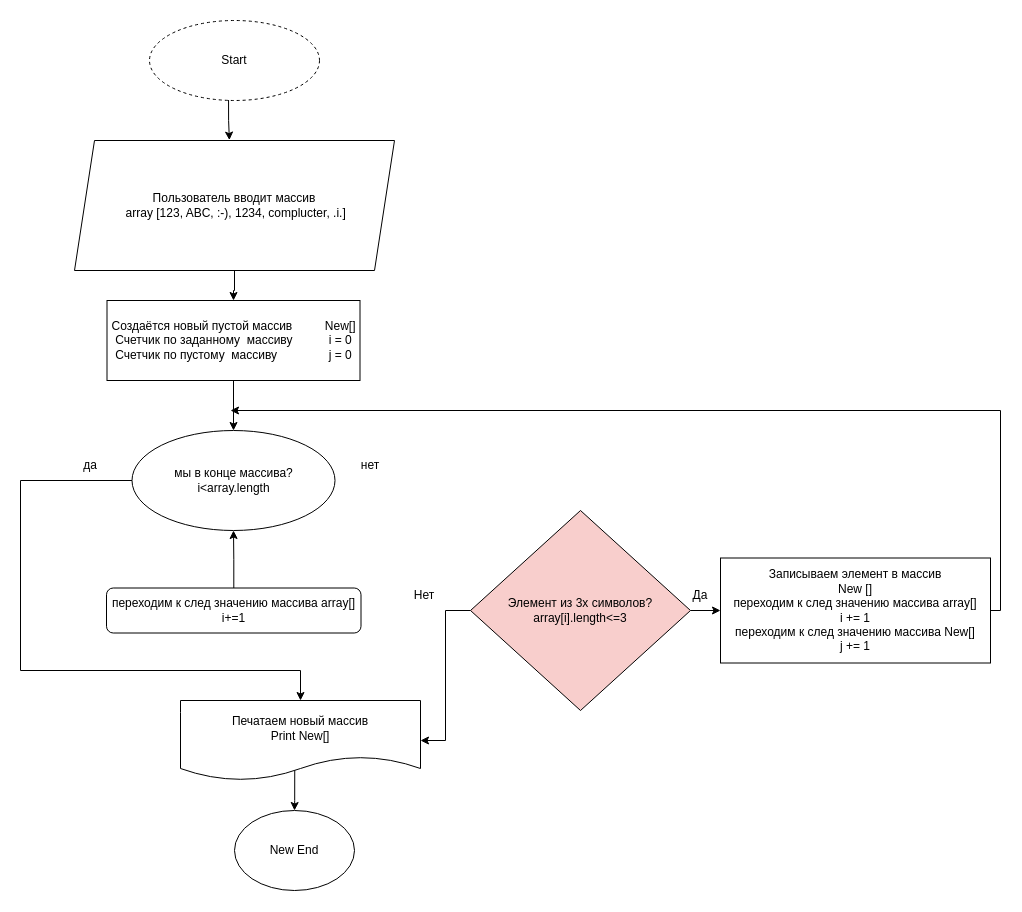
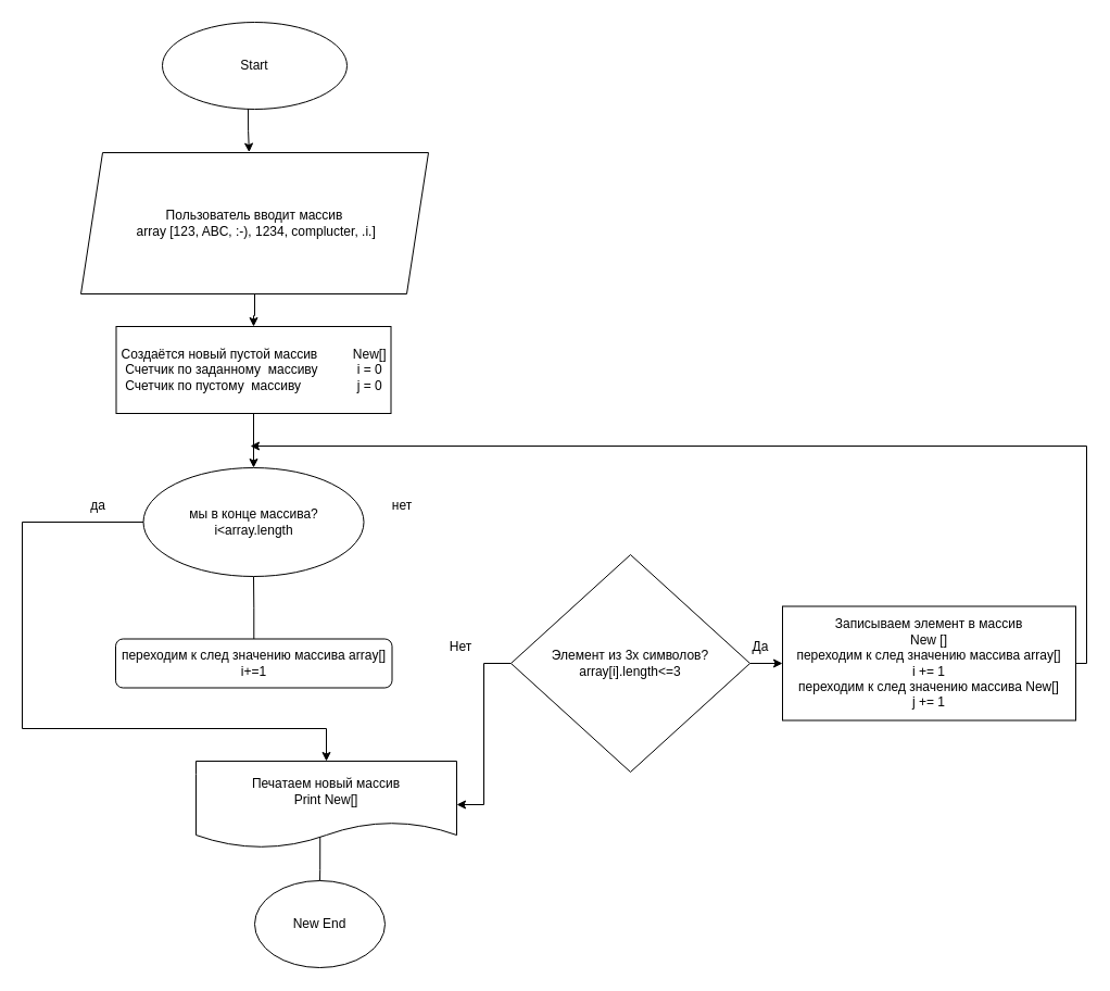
- <mxCell id="2" value="Start" style="ellipse;whiteSpace=wrap;html=1;dashed=1;" parent="1" vertex="1"><mxGeometry x="149" y="20" width="170" height="80" as="geometry" /></mxCell>
+ <mxCell id="2" value="Start" style="ellipse;whiteSpace=wrap;html=1;" parent="1" vertex="1"><mxGeometry x="149" y="20" width="170" height="80" as="geometry" /></mxCell>
- <mxCell id="6" style="edgeStyle=orthogonalEdgeStyle;rounded=0;orthogonalLoop=1;jettySize=auto;html=1;entryX=0.5;entryY=1;entryDx=0;entryDy=0;" parent="1" source="7" target="18" edge="1"><mxGeometry relative="1" as="geometry" /></mxCell>
+ <mxCell id="6" style="edgeStyle=orthogonalEdgeStyle;rounded=0;orthogonalLoop=1;jettySize=auto;html=1;entryX=0.5;entryY=1;entryDx=0;entryDy=0;endArrow=none;" parent="1" source="7" target="18" edge="1"><mxGeometry relative="1" as="geometry" /></mxCell>
- <mxCell id="10" value="Элемент из 3х символов?&lt;br&gt;array[i].length&amp;lt;=3" style="rhombus;whiteSpace=wrap;html=1;fillColor=#f8cecc;" parent="1" vertex="1"><mxGeometry x="470" y="510" width="220" height="200" as="geometry" /></mxCell>
+ <mxCell id="10" value="Элемент из 3х символов?&lt;br&gt;array[i].length&amp;lt;=3" style="rhombus;whiteSpace=wrap;html=1;" parent="1" vertex="1"><mxGeometry x="470" y="510" width="220" height="200" as="geometry" /></mxCell>
- <mxCell id="21" value="" style="edgeStyle=orthogonalEdgeStyle;rounded=0;orthogonalLoop=1;jettySize=auto;html=1;exitX=0.476;exitY=0.869;exitDx=0;exitDy=0;exitPerimeter=0;" parent="1" source="22" target="23" edge="1"><mxGeometry relative="1" as="geometry"><Array as="points" /></mxGeometry></mxCell>
+ <mxCell id="21" value="" style="edgeStyle=orthogonalEdgeStyle;rounded=0;orthogonalLoop=1;jettySize=auto;html=1;exitX=0.476;exitY=0.869;exitDx=0;exitDy=0;exitPerimeter=0;endArrow=none;" parent="1" source="22" target="23" edge="1"><mxGeometry relative="1" as="geometry"><Array as="points" /></mxGeometry></mxCell>
